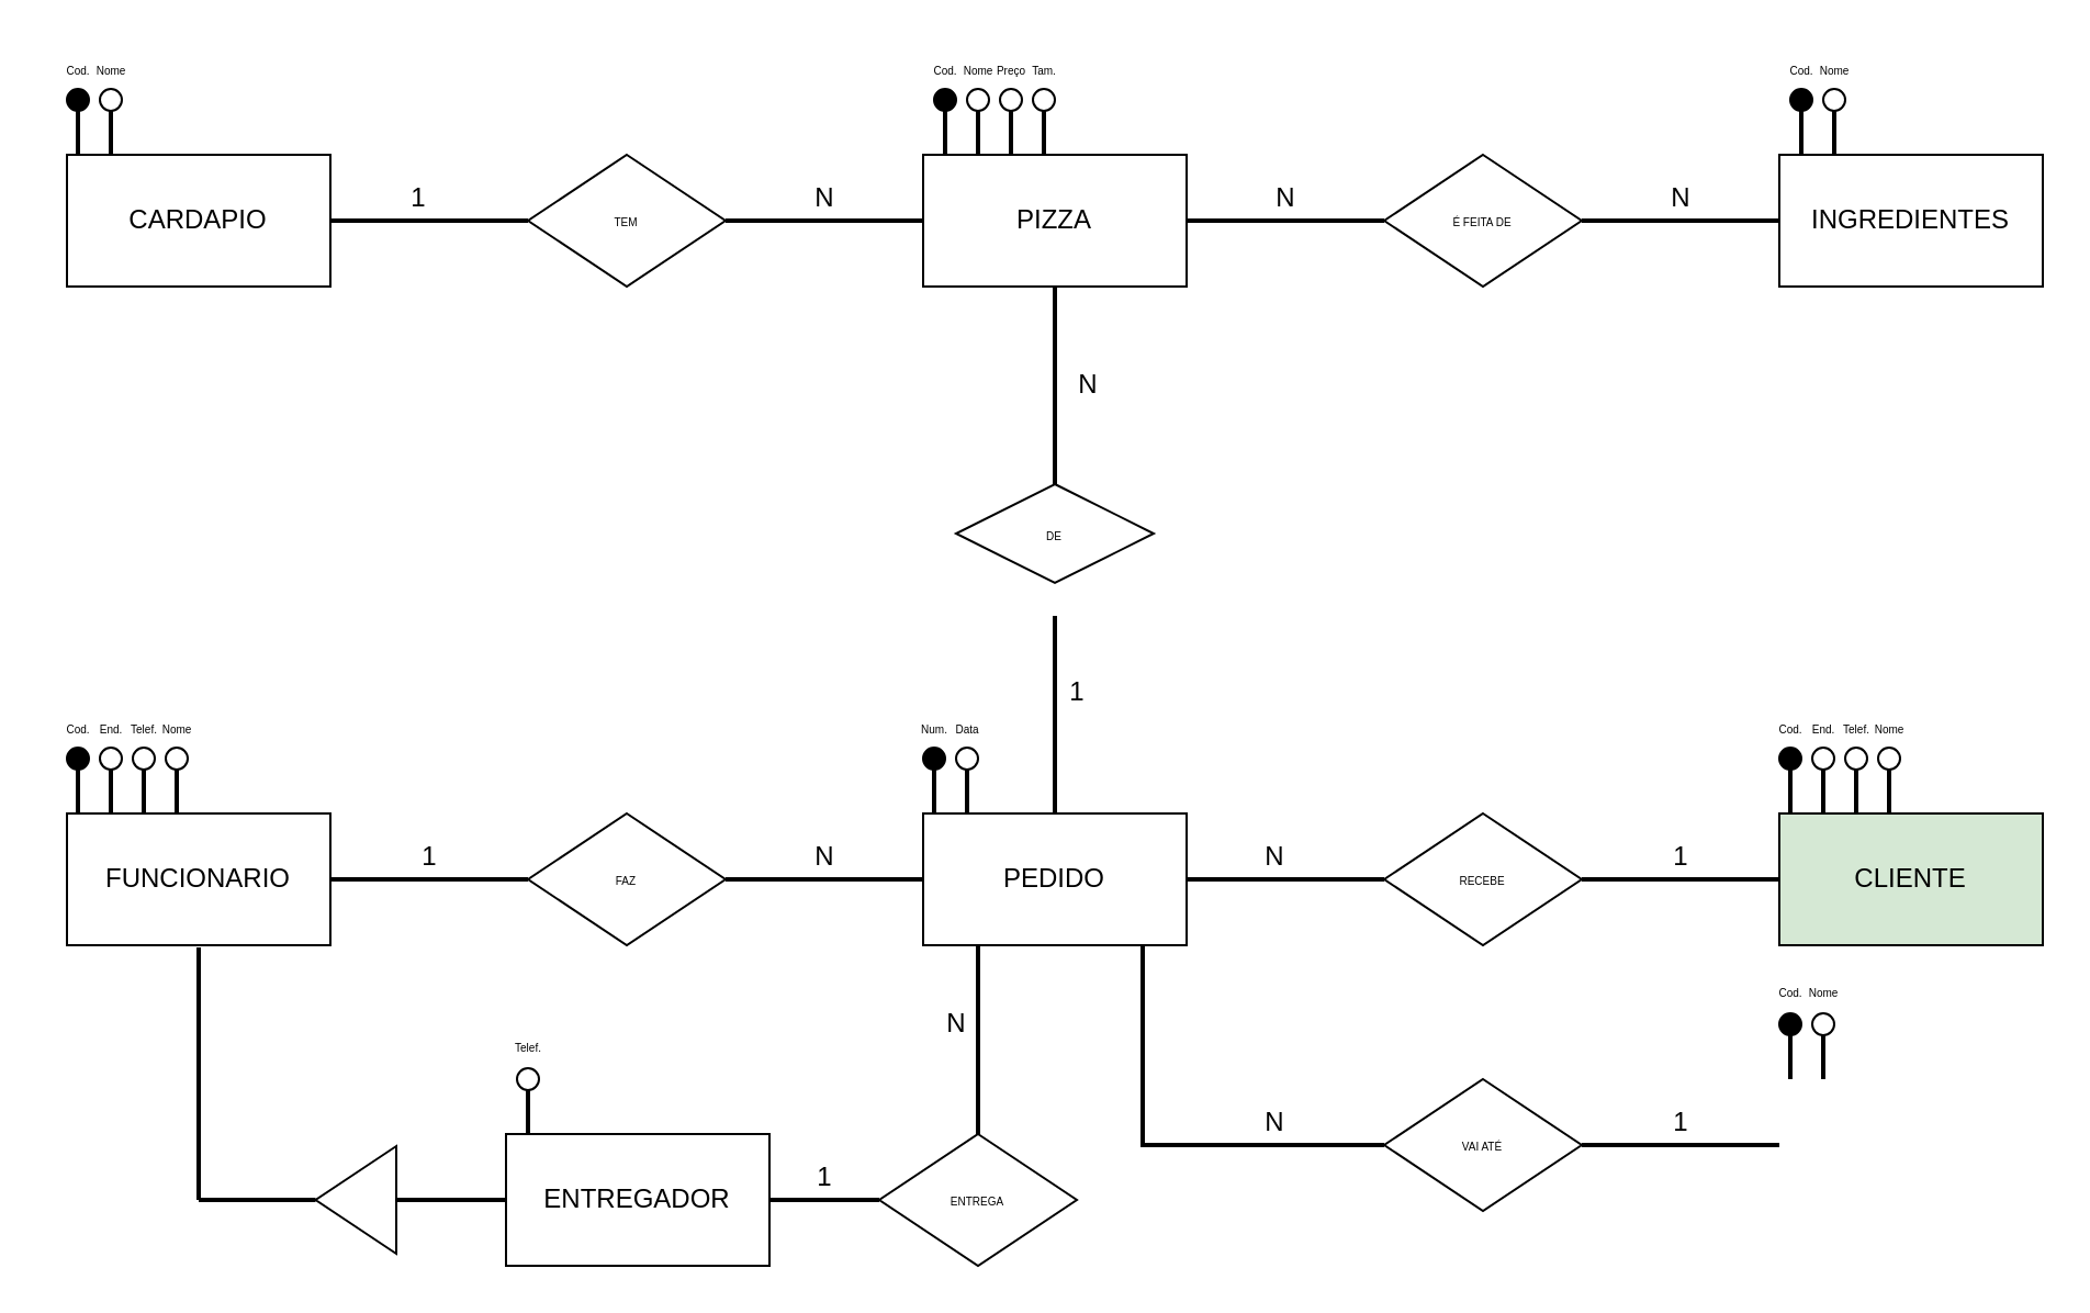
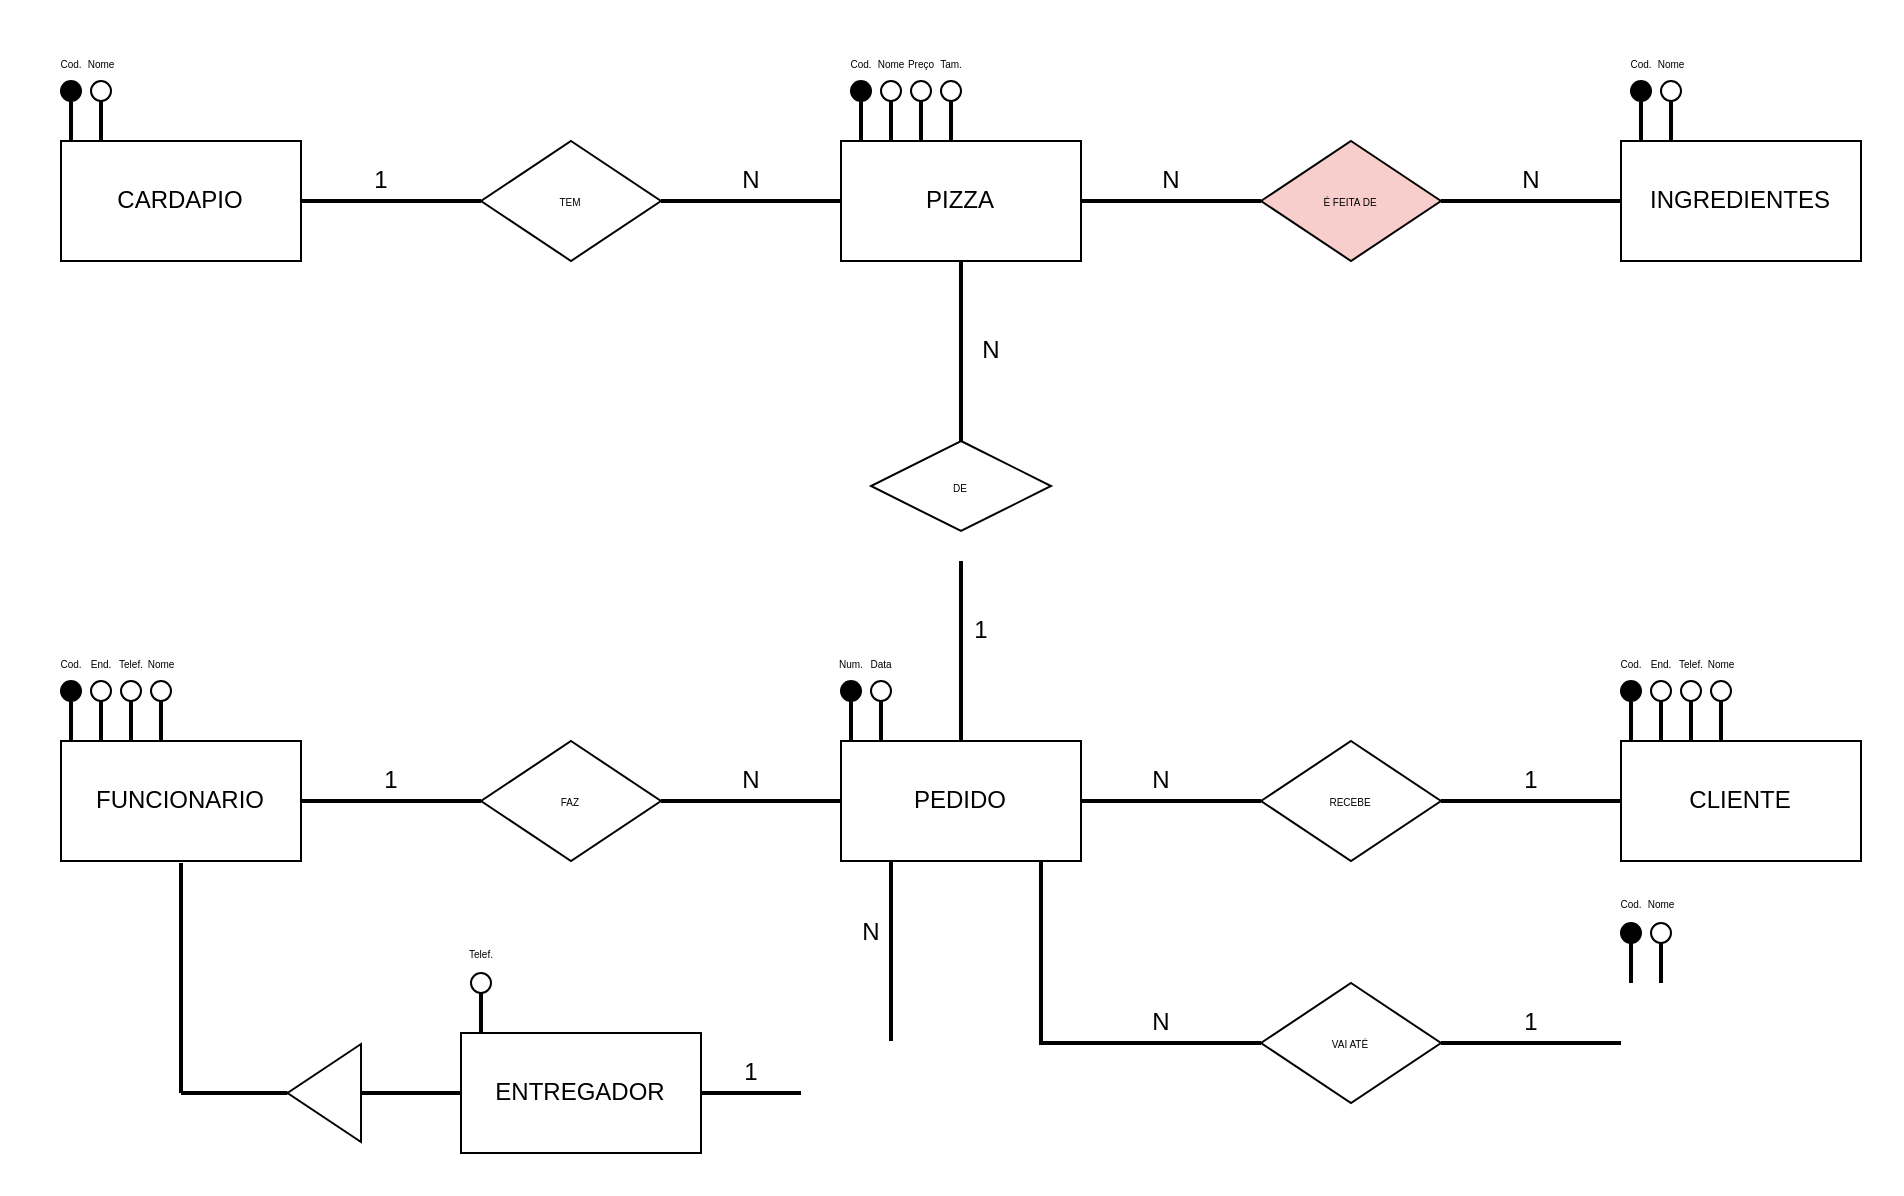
- <mxCell id="28" value="É FEITA DE" style="rhombus;whiteSpace=wrap;html=1;fontSize=5;fillColor=#FFFFFF;" vertex="1" parent="1"><mxGeometry x="630" y="70" width="90" height="60" as="geometry" /></mxCell>
+ <mxCell id="28" value="É FEITA DE" style="rhombus;whiteSpace=wrap;html=1;fontSize=5;fillColor=#f8cecc;" vertex="1" parent="1"><mxGeometry x="630" y="70" width="90" height="60" as="geometry" /></mxCell>
- <mxCell id="50" value="CLIENTE" style="rounded=0;whiteSpace=wrap;html=1;fillColor=#d5e8d4;" vertex="1" parent="1"><mxGeometry x="810" y="370" width="120" height="60" as="geometry" /></mxCell>
+ <mxCell id="50" value="CLIENTE" style="rounded=0;whiteSpace=wrap;html=1;" vertex="1" parent="1"><mxGeometry x="810" y="370" width="120" height="60" as="geometry" /></mxCell>
- <mxCell id="80" value="ENTREGA" style="rhombus;whiteSpace=wrap;html=1;fontSize=5;fillColor=#FFFFFF;" vertex="1" parent="1"><mxGeometry x="400" y="516" width="90" height="60" as="geometry" /></mxCell>
